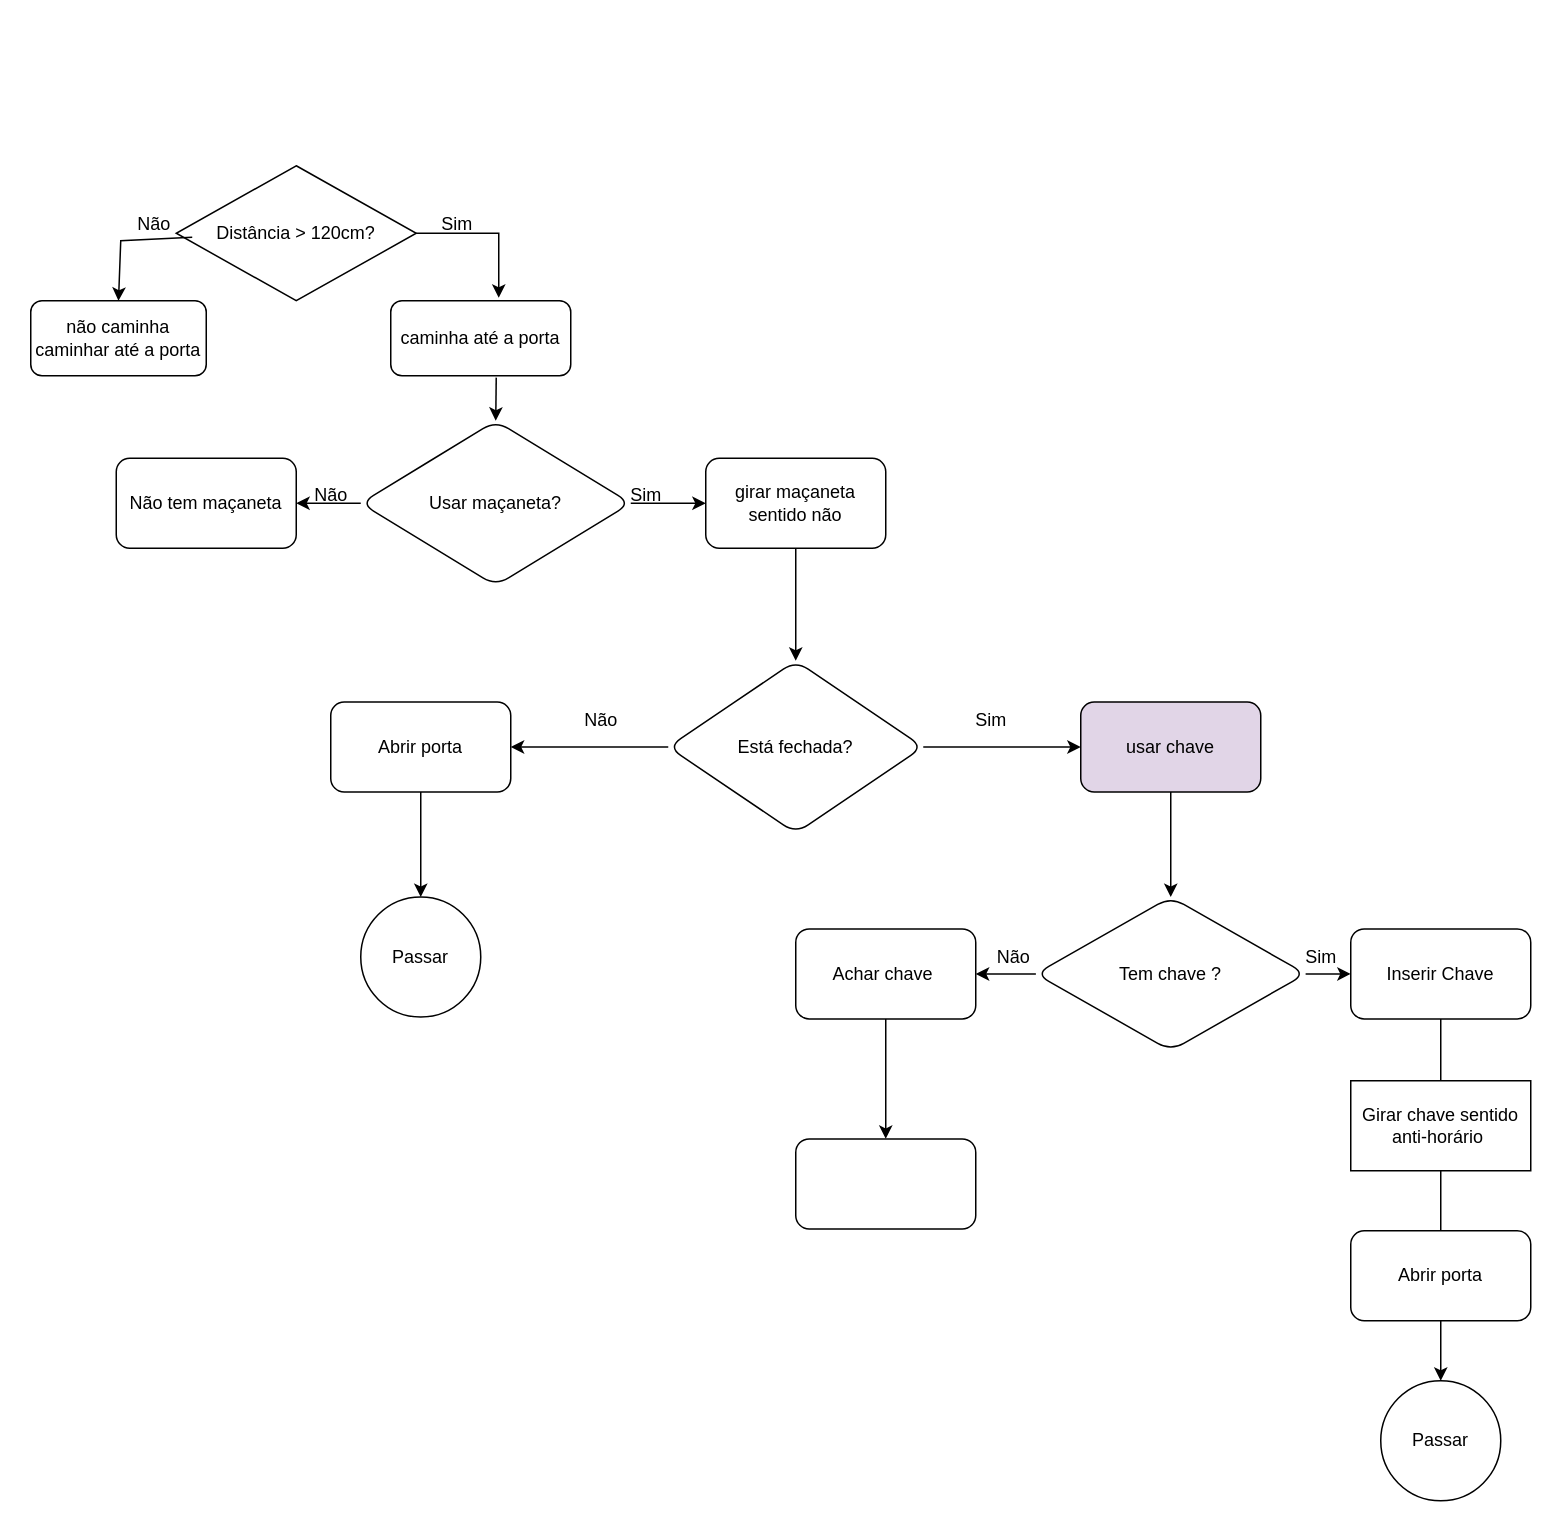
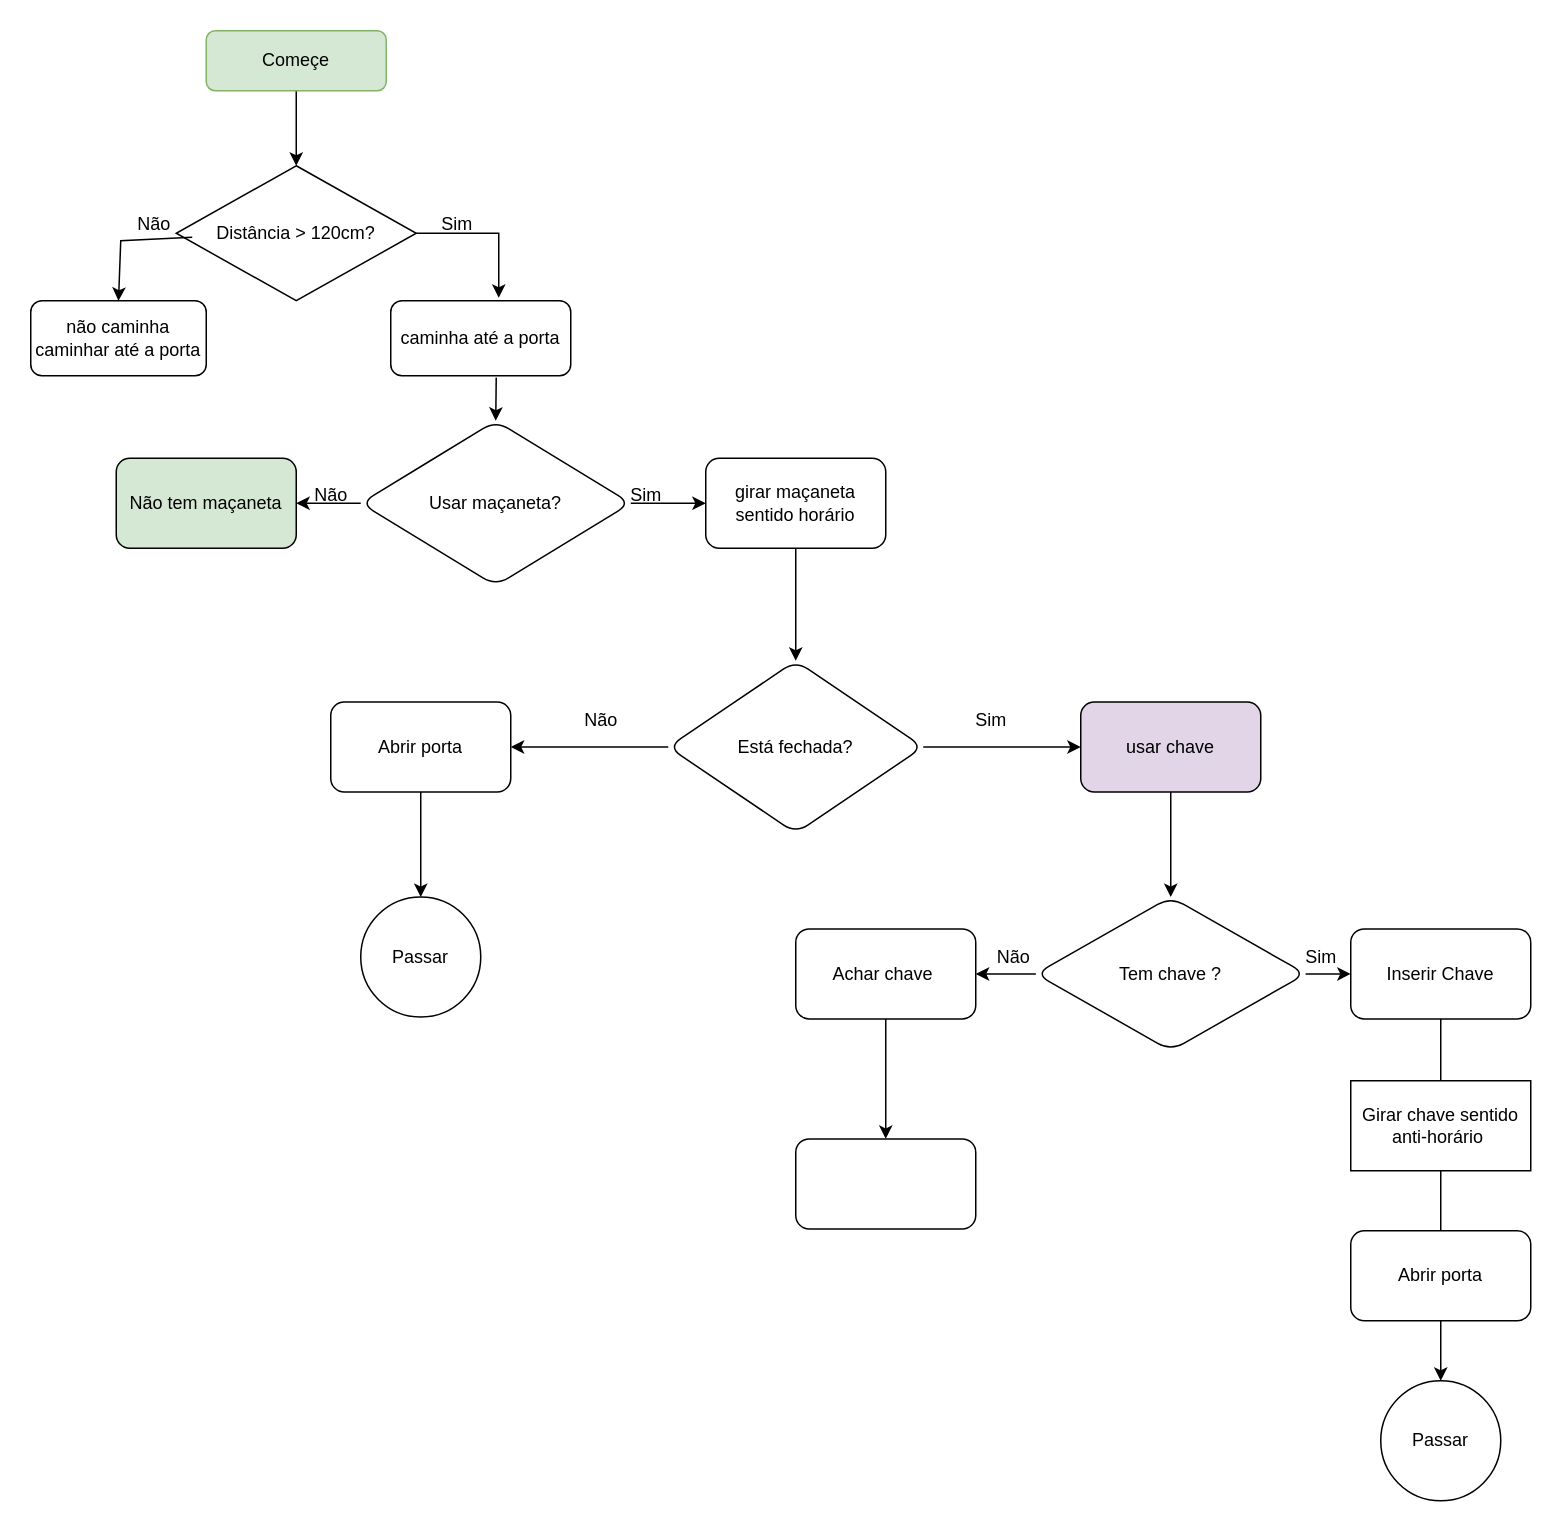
+ <mxCell id="5" value="Começe" style="rounded=1;whiteSpace=wrap;html=1;fillColor=#d5e8d4;strokeColor=#82b366;" parent="1" vertex="1"><mxGeometry x="137" y="20" width="120" height="40" as="geometry" /></mxCell>
+ <mxCell id="4" style="edgeStyle=orthogonalEdgeStyle;rounded=0;orthogonalLoop=1;jettySize=auto;html=1;" parent="1" source="5" target="3" edge="1"><mxGeometry relative="1" as="geometry" /></mxCell>
- <mxCell id="14" value="Não tem maçaneta" style="whiteSpace=wrap;html=1;rounded=1;" parent="1" vertex="1"><mxGeometry x="77" y="305" width="120" height="60" as="geometry" /></mxCell>
+ <mxCell id="14" value="Não tem maçaneta" style="whiteSpace=wrap;html=1;rounded=1;fillColor=#d5e8d4;" parent="1" vertex="1"><mxGeometry x="77" y="305" width="120" height="60" as="geometry" /></mxCell>
- <mxCell id="17" value="girar maçaneta sentido não" style="whiteSpace=wrap;html=1;rounded=1;" parent="1" vertex="1"><mxGeometry x="470" y="305" width="120" height="60" as="geometry" /></mxCell>
+ <mxCell id="17" value="girar maçaneta sentido horário" style="whiteSpace=wrap;html=1;rounded=1;" parent="1" vertex="1"><mxGeometry x="470" y="305" width="120" height="60" as="geometry" /></mxCell>
